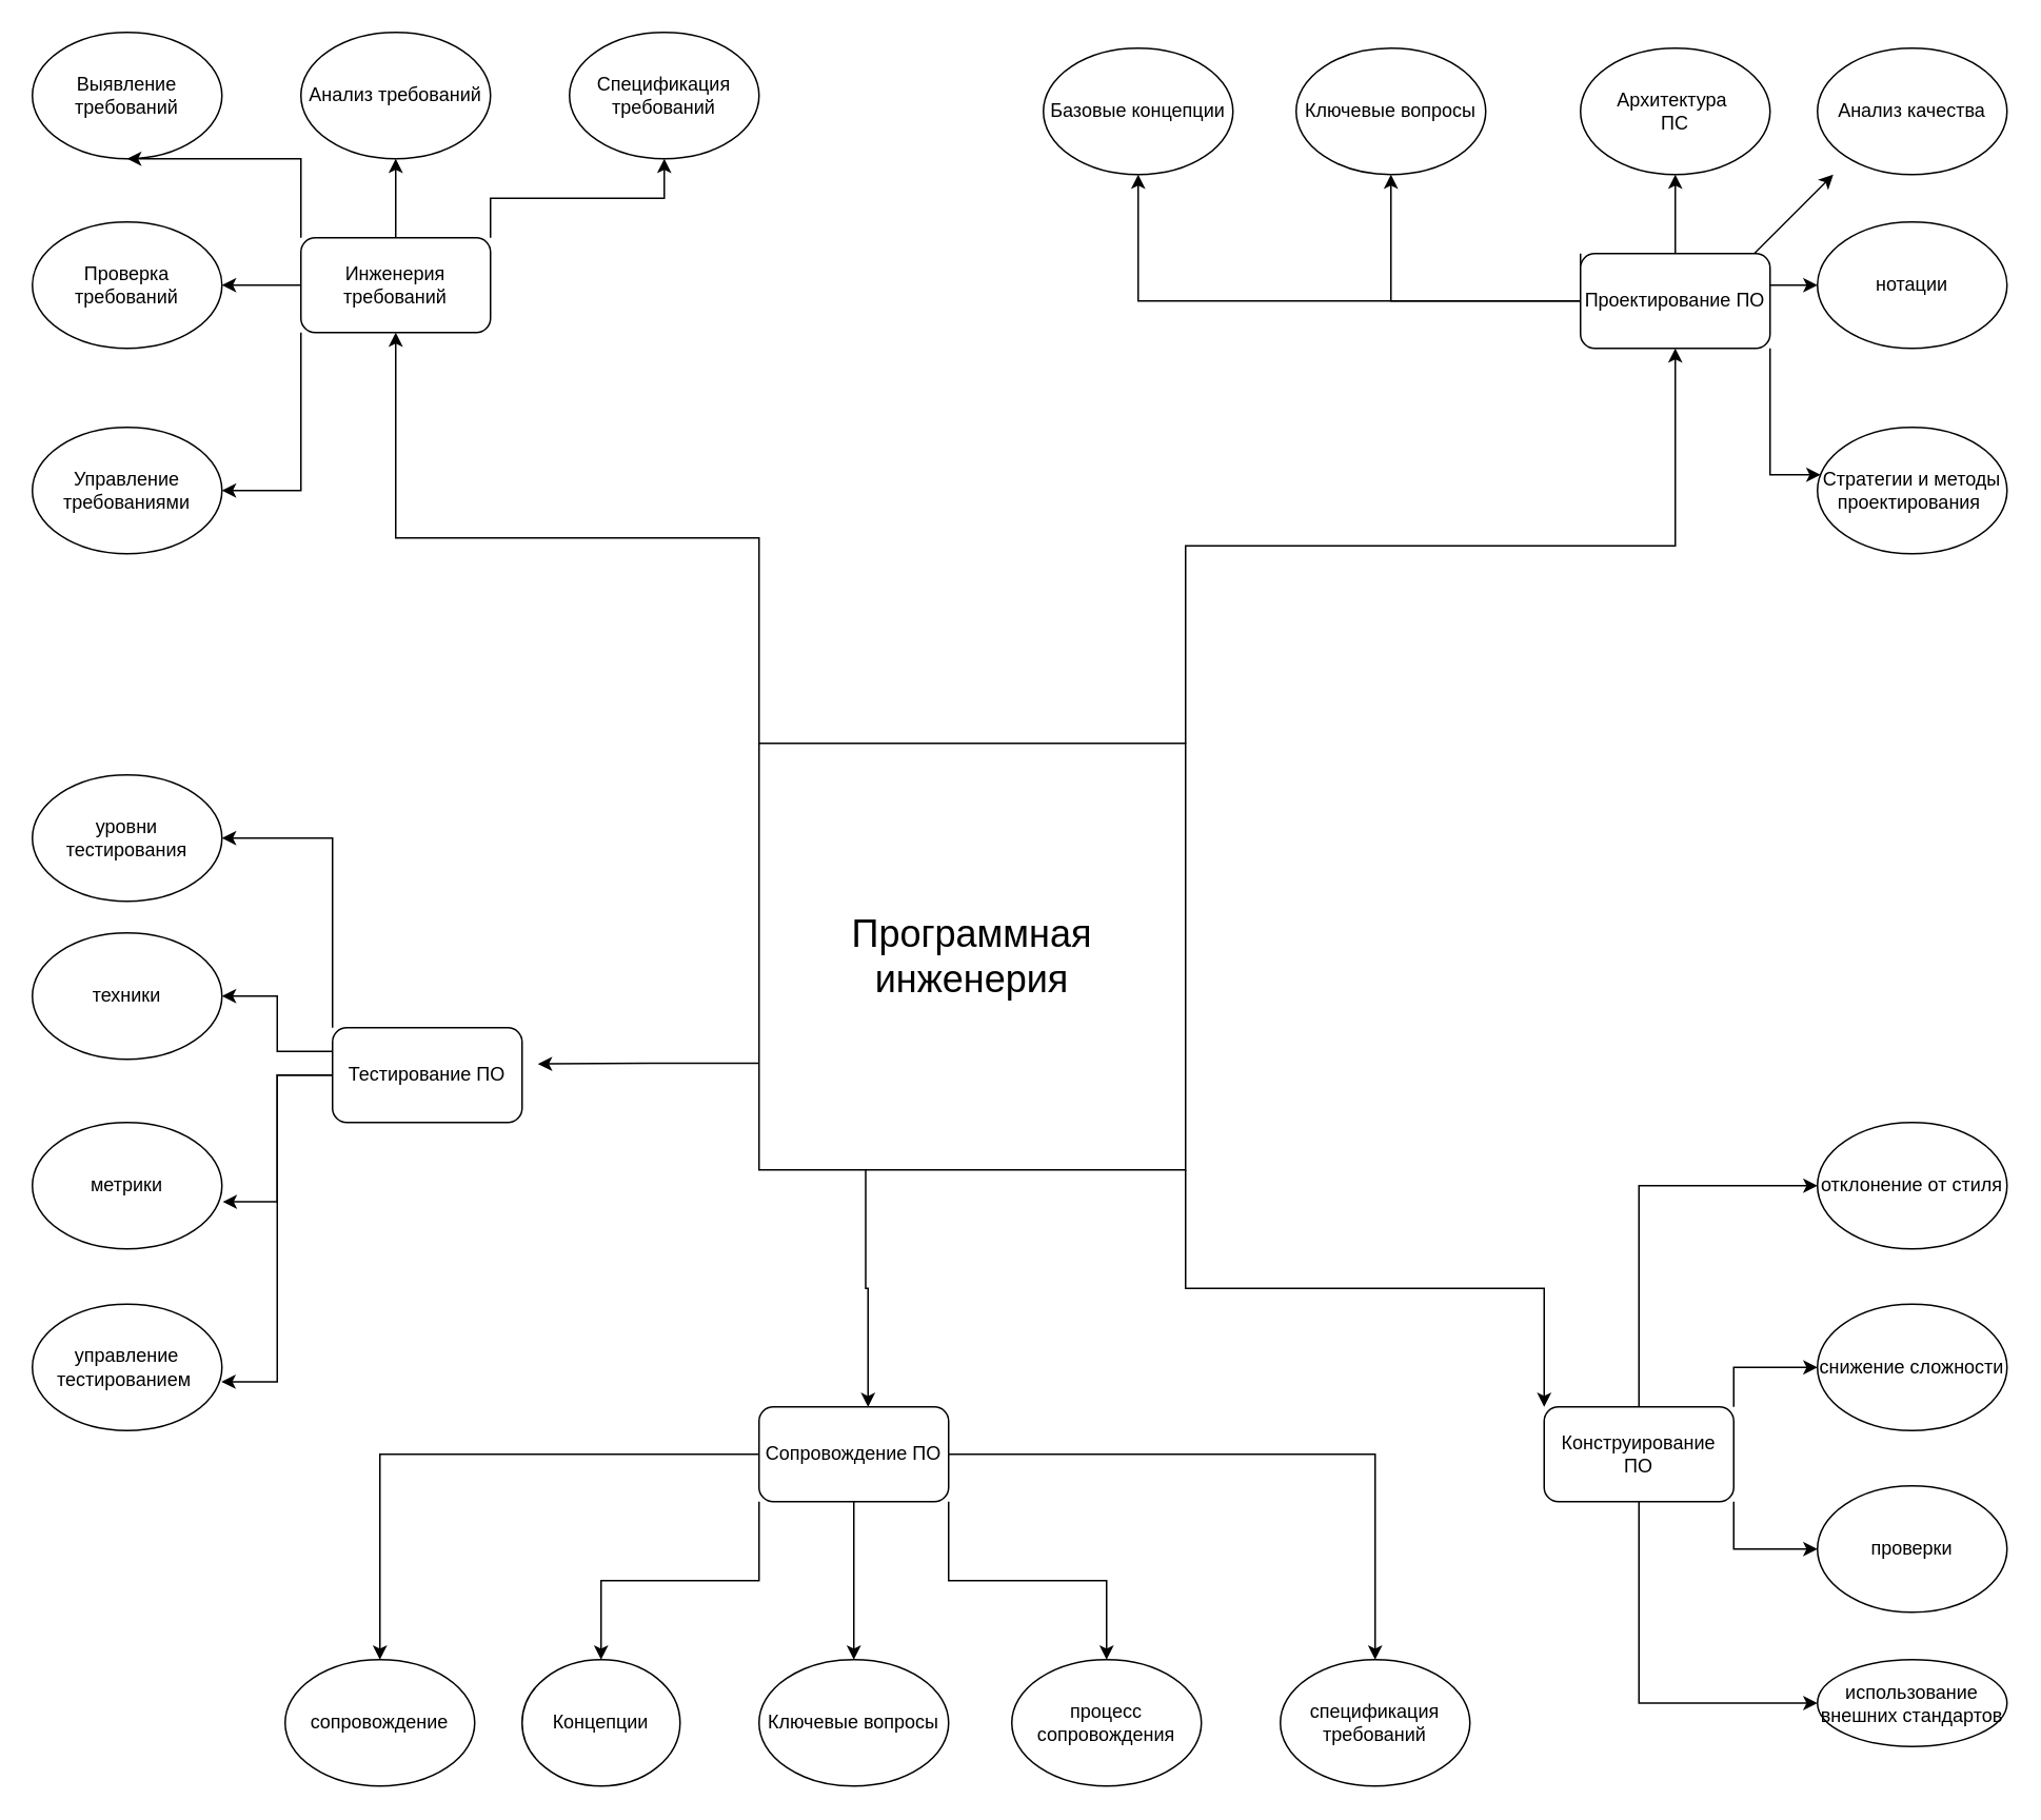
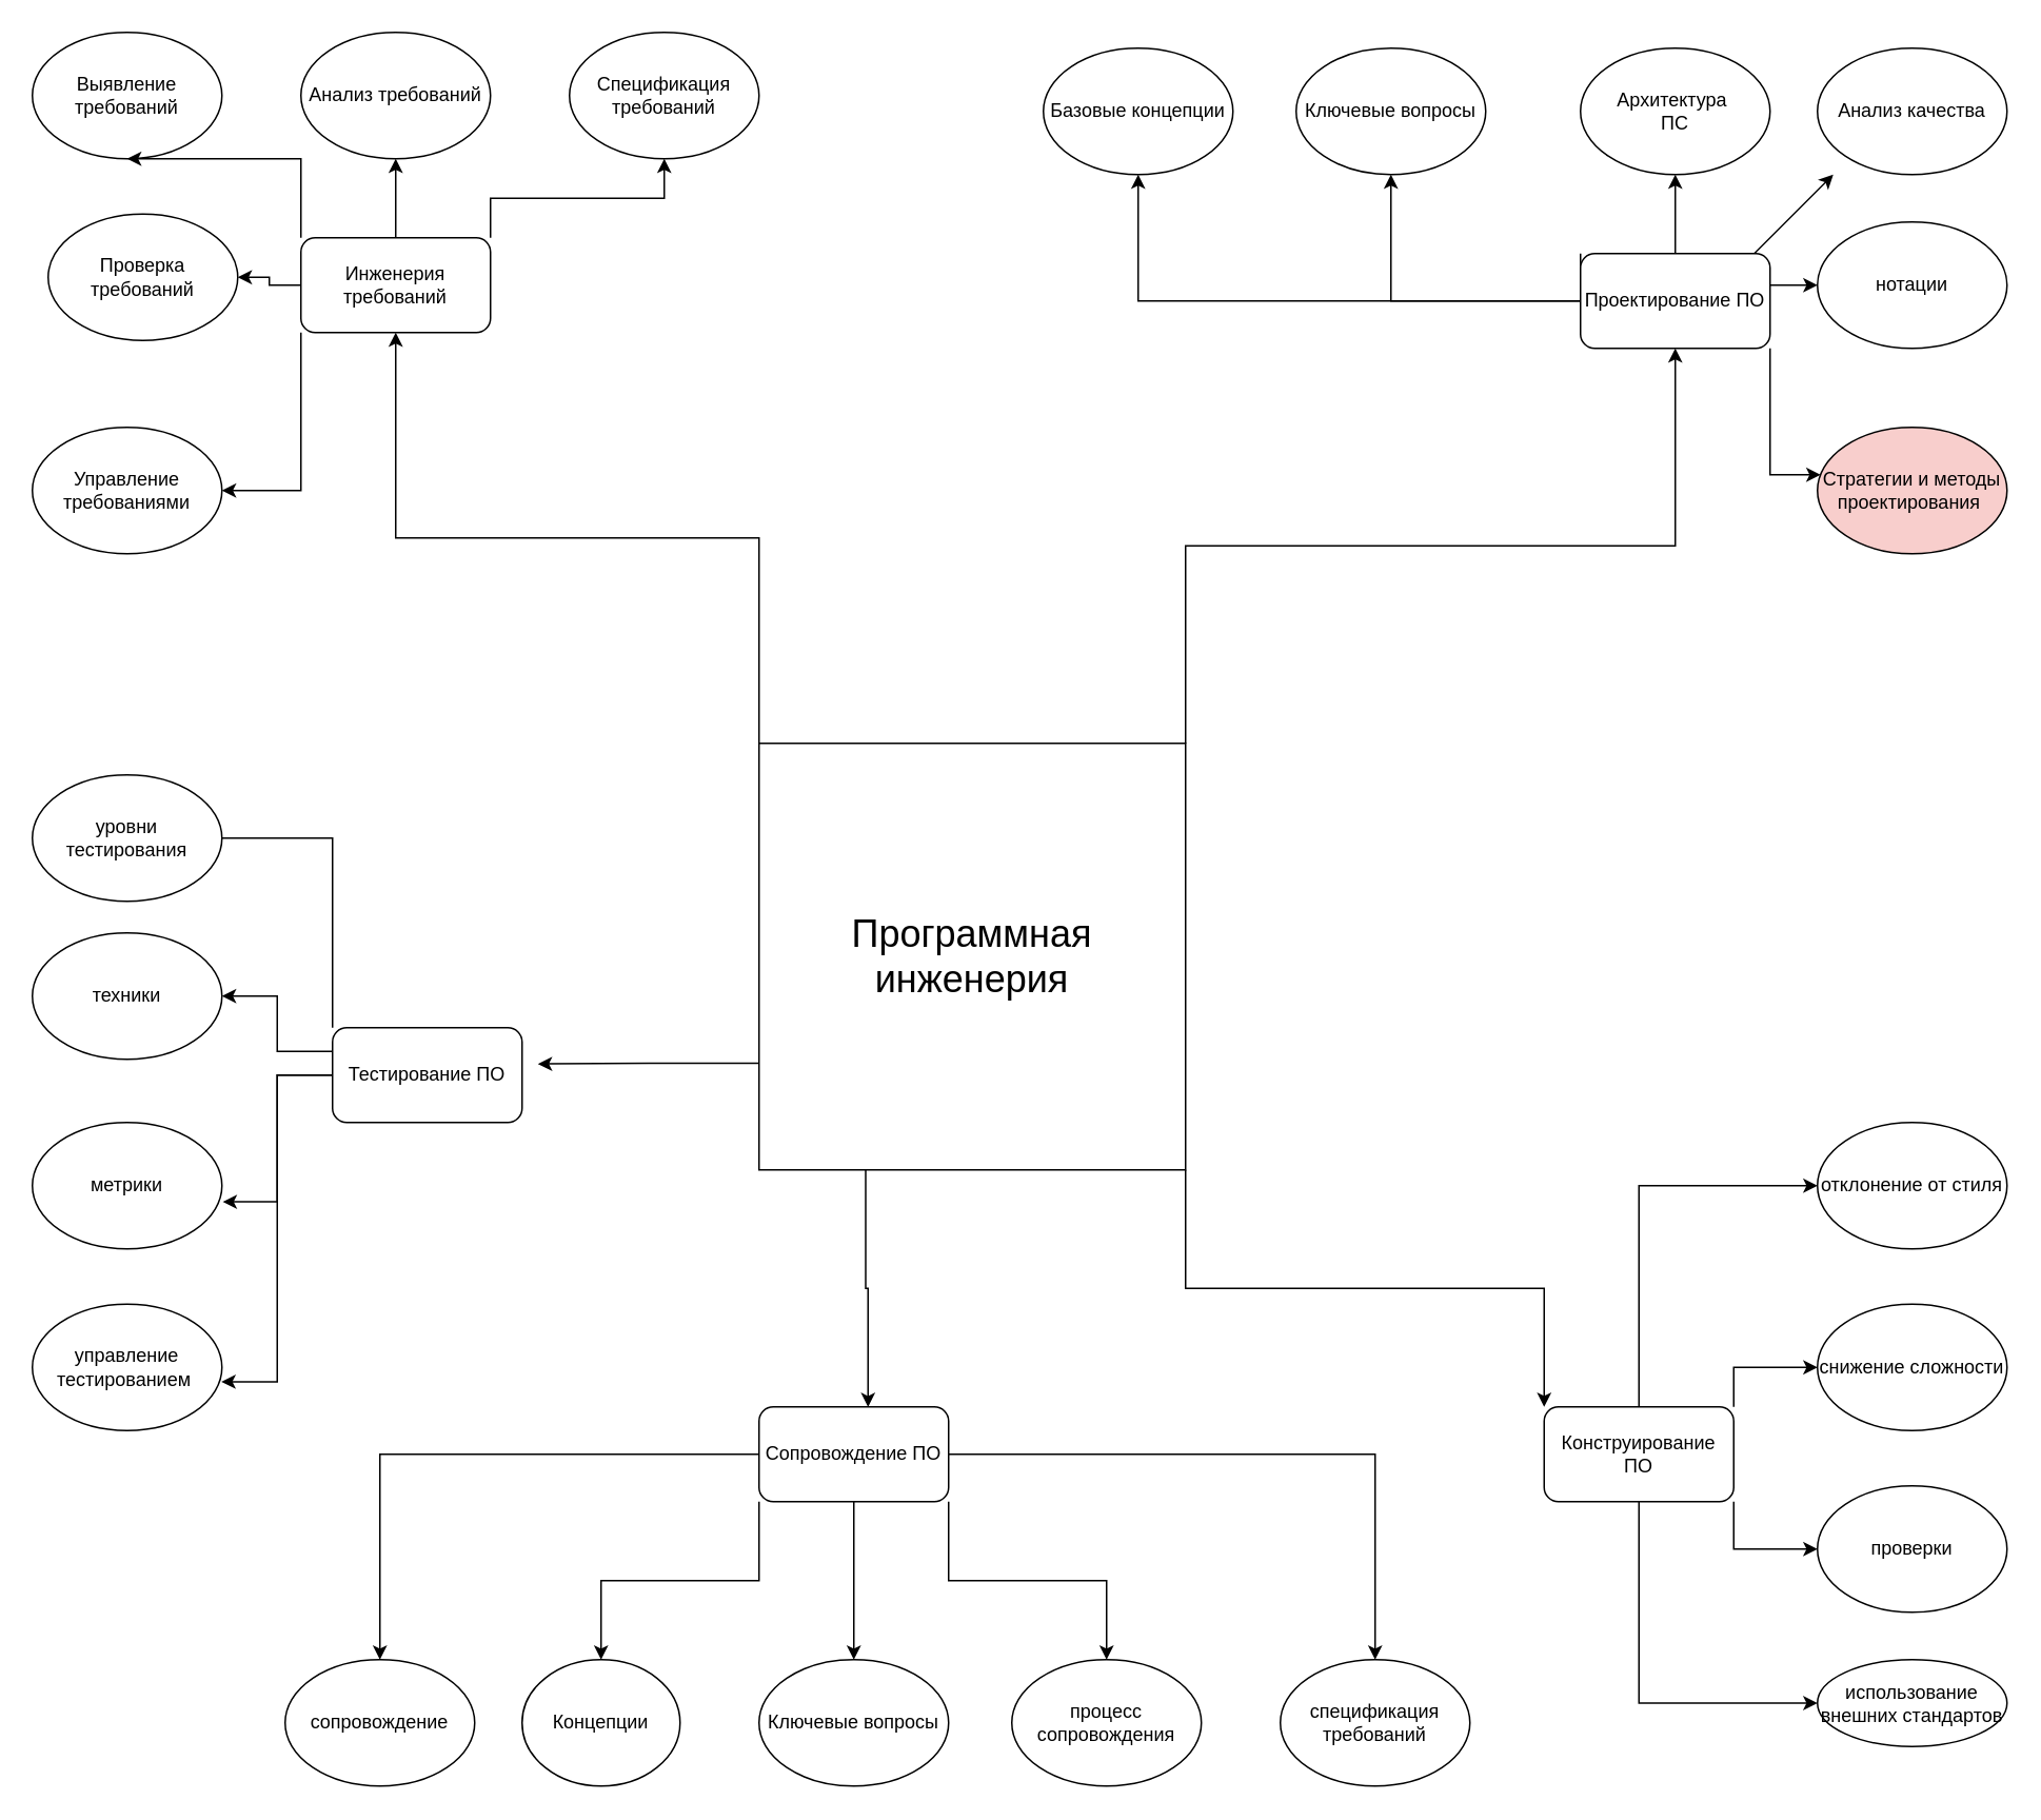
- <mxCell id="4" value="Проверка требований" style="ellipse;whiteSpace=wrap;html=1;" parent="1" vertex="1"><mxGeometry x="20" y="140" width="120" height="80" as="geometry" /></mxCell>
+ <mxCell id="4" value="Проверка требований" style="ellipse;whiteSpace=wrap;html=1;" parent="1" vertex="1"><mxGeometry x="30" y="135" width="120" height="80" as="geometry" /></mxCell>
- <mxCell id="12" value="&lt;font&gt;Стратегии и методы&lt;/font&gt;&lt;br&gt;&lt;font&gt;проектирования&amp;nbsp;&lt;/font&gt;" style="ellipse;whiteSpace=wrap;html=1;" parent="1" vertex="1"><mxGeometry x="1150" y="270" width="120" height="80" as="geometry" /></mxCell>
+ <mxCell id="12" value="&lt;font&gt;Стратегии и методы&lt;/font&gt;&lt;br&gt;&lt;font&gt;проектирования&amp;nbsp;&lt;/font&gt;" style="ellipse;whiteSpace=wrap;html=1;fillColor=#f8cecc;" parent="1" vertex="1"><mxGeometry x="1150" y="270" width="120" height="80" as="geometry" /></mxCell>
- <mxCell id="47" style="edgeStyle=orthogonalEdgeStyle;rounded=0;orthogonalLoop=1;jettySize=auto;html=1;exitX=0;exitY=0;exitDx=0;exitDy=0;entryX=1;entryY=0.5;entryDx=0;entryDy=0;" edge="1" parent="1" source="48" target="21"><mxGeometry relative="1" as="geometry" /></mxCell>
+ <mxCell id="47" style="edgeStyle=orthogonalEdgeStyle;rounded=0;orthogonalLoop=1;jettySize=auto;html=1;exitX=0;exitY=0;exitDx=0;exitDy=0;entryX=1;entryY=0.5;entryDx=0;entryDy=0;endArrow=none;" edge="1" parent="1" source="48" target="21"><mxGeometry relative="1" as="geometry" /></mxCell>
